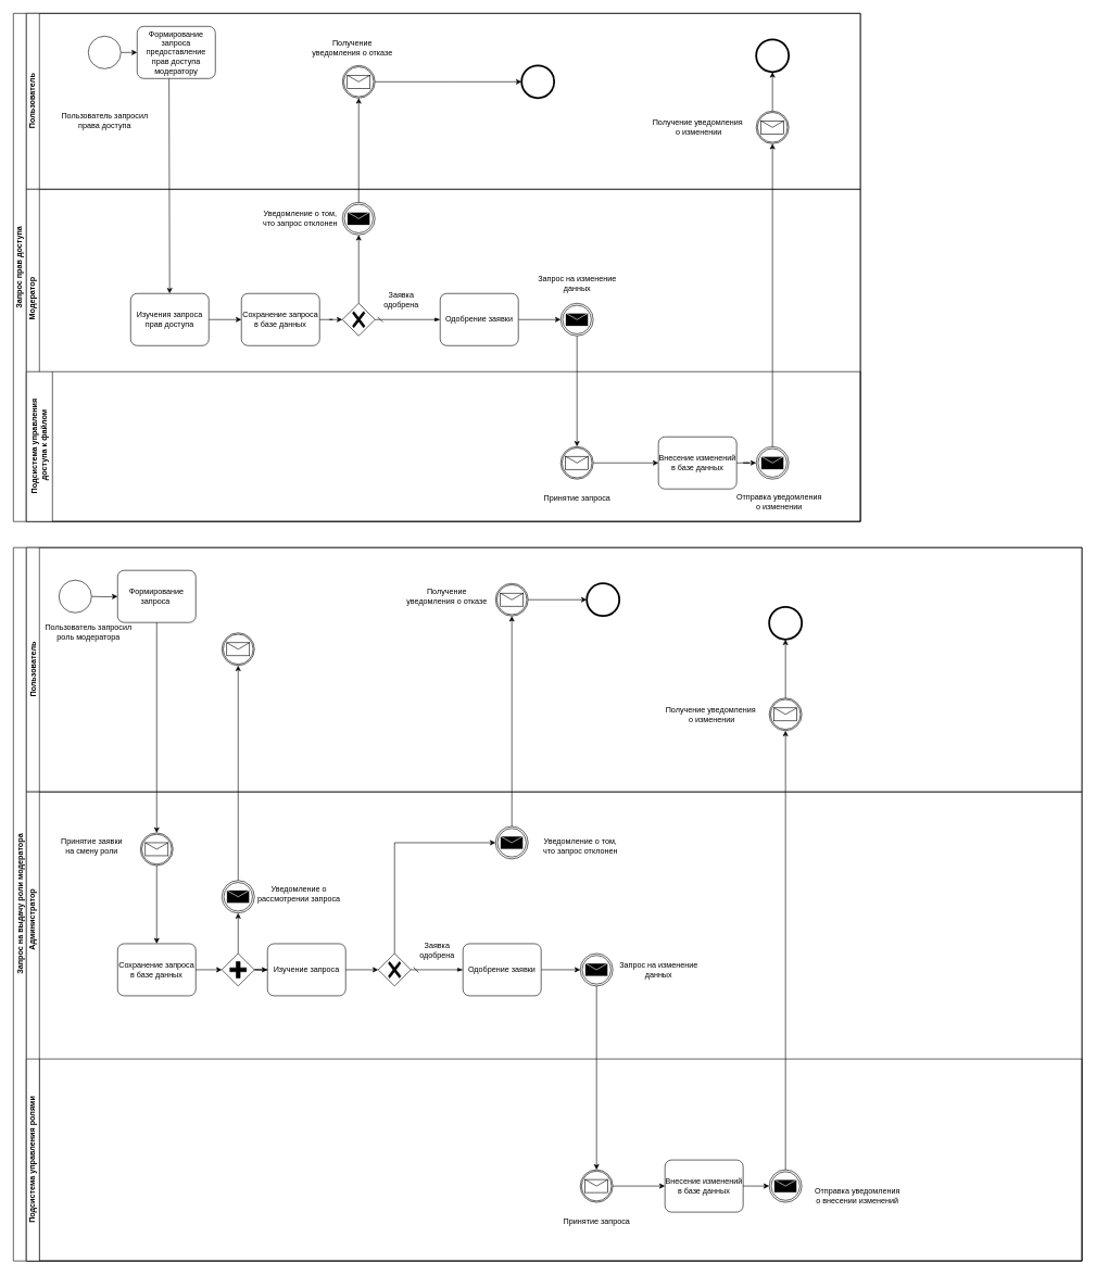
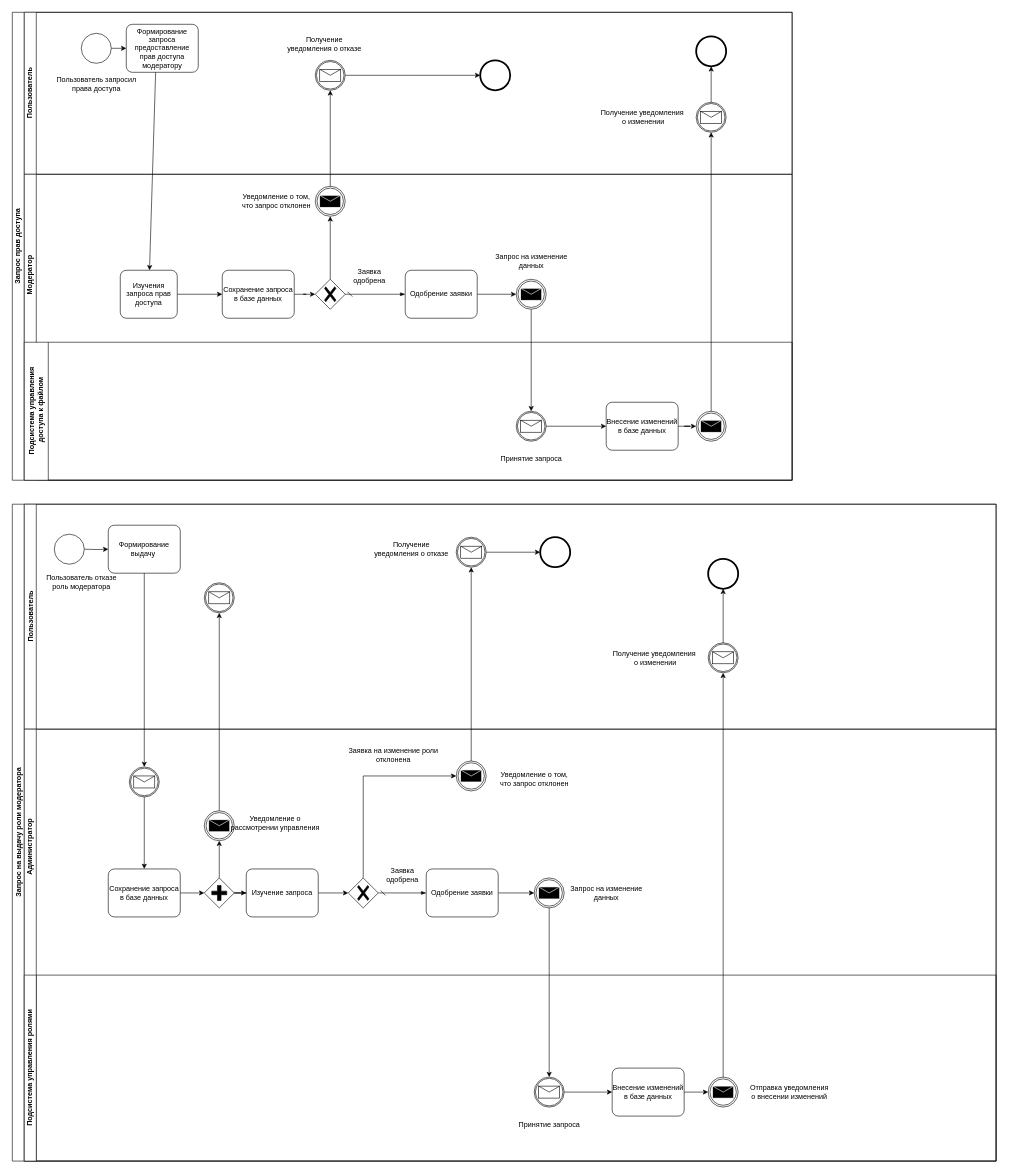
- <mxCell id="7" value="Пользователь запросил&lt;br&gt;права доступа" style="text;html=1;align=center;verticalAlign=middle;resizable=0;points=[];autosize=1;strokeColor=none;fillColor=none;" parent="4" vertex="1"><mxGeometry x="40" y="145" width="160" height="40" as="geometry" /></mxCell>
+ <mxCell id="7" value="Пользователь запросил&lt;br&gt;права доступа" style="text;html=1;align=center;verticalAlign=middle;resizable=0;points=[];autosize=1;strokeColor=none;fillColor=none;" parent="4" vertex="1"><mxGeometry x="40" y="100" width="160" height="40" as="geometry" /></mxCell>
- <mxCell id="18" value="Изучения запроса прав доступа" style="points=[[0.25,0,0],[0.5,0,0],[0.75,0,0],[1,0.25,0],[1,0.5,0],[1,0.75,0],[0.75,1,0],[0.5,1,0],[0.25,1,0],[0,0.75,0],[0,0.5,0],[0,0.25,0]];shape=mxgraph.bpmn.task;whiteSpace=wrap;rectStyle=rounded;size=10;html=1;container=1;expand=0;collapsible=0;taskMarker=abstract;" parent="16" vertex="1"><mxGeometry x="160" y="160" width="120" height="80" as="geometry" /></mxCell>
+ <mxCell id="18" value="Изучения запроса прав доступа" style="points=[[0.25,0,0],[0.5,0,0],[0.75,0,0],[1,0.25,0],[1,0.5,0],[1,0.75,0],[0.75,1,0],[0.5,1,0],[0.25,1,0],[0,0.75,0],[0,0.5,0],[0,0.25,0]];shape=mxgraph.bpmn.task;whiteSpace=wrap;rectStyle=rounded;size=10;html=1;container=1;expand=0;collapsible=0;taskMarker=abstract;" parent="16" vertex="1"><mxGeometry x="160" y="160" width="95" height="80" as="geometry" /></mxCell>
- <mxCell id="34" value="Отправка уведомления &lt;br&gt;о изменении" style="text;html=1;align=center;verticalAlign=middle;resizable=0;points=[];autosize=1;strokeColor=none;fillColor=none;" parent="27" vertex="1"><mxGeometry x="1080" y="180" width="150" height="40" as="geometry" /></mxCell>
- <mxCell id="47" value="Формирование запроса&amp;nbsp;" style="points=[[0.25,0,0],[0.5,0,0],[0.75,0,0],[1,0.25,0],[1,0.5,0],[1,0.75,0],[0.75,1,0],[0.5,1,0],[0.25,1,0],[0,0.75,0],[0,0.5,0],[0,0.25,0]];shape=mxgraph.bpmn.task;whiteSpace=wrap;rectStyle=rounded;size=10;html=1;container=1;expand=0;collapsible=0;taskMarker=abstract;" parent="44" vertex="1"><mxGeometry x="140" y="35" width="120" height="80" as="geometry" /></mxCell>
+ <mxCell id="47" value="Формирование выдачу&amp;nbsp;" style="points=[[0.25,0,0],[0.5,0,0],[0.75,0,0],[1,0.25,0],[1,0.5,0],[1,0.75,0],[0.75,1,0],[0.5,1,0],[0.25,1,0],[0,0.75,0],[0,0.5,0],[0,0.25,0]];shape=mxgraph.bpmn.task;whiteSpace=wrap;rectStyle=rounded;size=10;html=1;container=1;expand=0;collapsible=0;taskMarker=abstract;" parent="44" vertex="1"><mxGeometry x="140" y="35" width="120" height="80" as="geometry" /></mxCell>
- <mxCell id="46" value="Пользователь запросил&lt;br&gt;роль модератора" style="text;html=1;align=center;verticalAlign=middle;resizable=0;points=[];autosize=1;strokeColor=none;fillColor=none;" parent="44" vertex="1"><mxGeometry x="15" y="110" width="160" height="40" as="geometry" /></mxCell>
+ <mxCell id="46" value="Пользователь отказе&lt;br&gt;роль модератора" style="text;html=1;align=center;verticalAlign=middle;resizable=0;points=[];autosize=1;strokeColor=none;fillColor=none;" parent="44" vertex="1"><mxGeometry x="15" y="110" width="160" height="40" as="geometry" /></mxCell>
+ <mxCell id="66" value="Заявка на изменение роли&lt;br&gt;отклонена" style="text;html=1;align=center;verticalAlign=middle;resizable=0;points=[];autosize=1;strokeColor=none;fillColor=none;" parent="58" vertex="1"><mxGeometry x="530" y="23" width="170" height="40" as="geometry" /></mxCell>
- <mxCell id="77" value="Принятие заявки &lt;br&gt;на смену роли" style="text;html=1;align=center;verticalAlign=middle;resizable=0;points=[];autosize=1;strokeColor=none;fillColor=none;" parent="58" vertex="1"><mxGeometry x="40" y="63" width="120" height="40" as="geometry" /></mxCell>
- <mxCell id="76" value="Уведомление о &lt;br&gt;рассмотрении запроса" style="text;html=1;align=center;verticalAlign=middle;resizable=0;points=[];autosize=1;strokeColor=none;fillColor=none;" parent="58" vertex="1"><mxGeometry x="343" y="136" width="150" height="40" as="geometry" /></mxCell>
+ <mxCell id="76" value="Уведомление о &lt;br&gt;рассмотрении управления" style="text;html=1;align=center;verticalAlign=middle;resizable=0;points=[];autosize=1;strokeColor=none;fillColor=none;" parent="58" vertex="1"><mxGeometry x="343" y="136" width="150" height="40" as="geometry" /></mxCell>
- <mxCell id="85" value="Отправка уведомления &lt;br&gt;о внесении изменений" style="text;html=1;align=center;verticalAlign=middle;resizable=0;points=[];autosize=1;strokeColor=none;fillColor=none;" parent="78" vertex="1"><mxGeometry x="1200" y="190" width="150" height="40" as="geometry" /></mxCell>
+ <mxCell id="85" value="Отправка уведомления &lt;br&gt;о внесении изменений" style="text;html=1;align=center;verticalAlign=middle;resizable=0;points=[];autosize=1;strokeColor=none;fillColor=none;" parent="78" vertex="1"><mxGeometry x="1200" y="175" width="150" height="40" as="geometry" /></mxCell>
